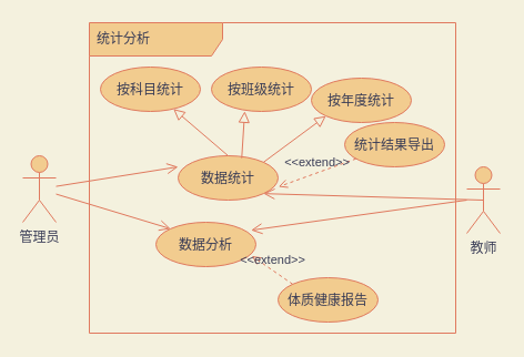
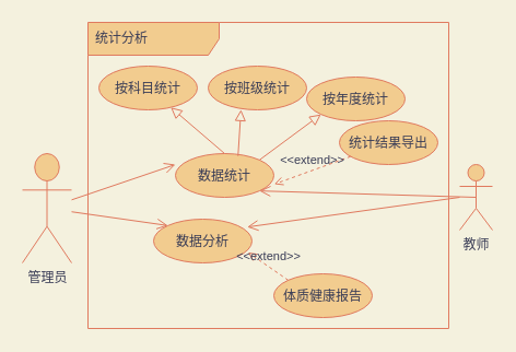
- <mxCell id="4" value="管理员" style="shape=umlActor;verticalLabelPosition=bottom;verticalAlign=top;html=1;fillColor=#F2CC8F;strokeColor=#E07A5F;fontColor=#393C56;" vertex="1" parent="1"><mxGeometry x="20" y="140" width="30" height="60" as="geometry" /></mxCell>
+ <mxCell id="4" value="管理员" style="shape=umlActor;verticalLabelPosition=bottom;verticalAlign=top;html=1;fillColor=#F2CC8F;strokeColor=#E07A5F;fontColor=#393C56;" vertex="1" parent="1"><mxGeometry x="20" y="140" width="45" height="100" as="geometry" /></mxCell>
